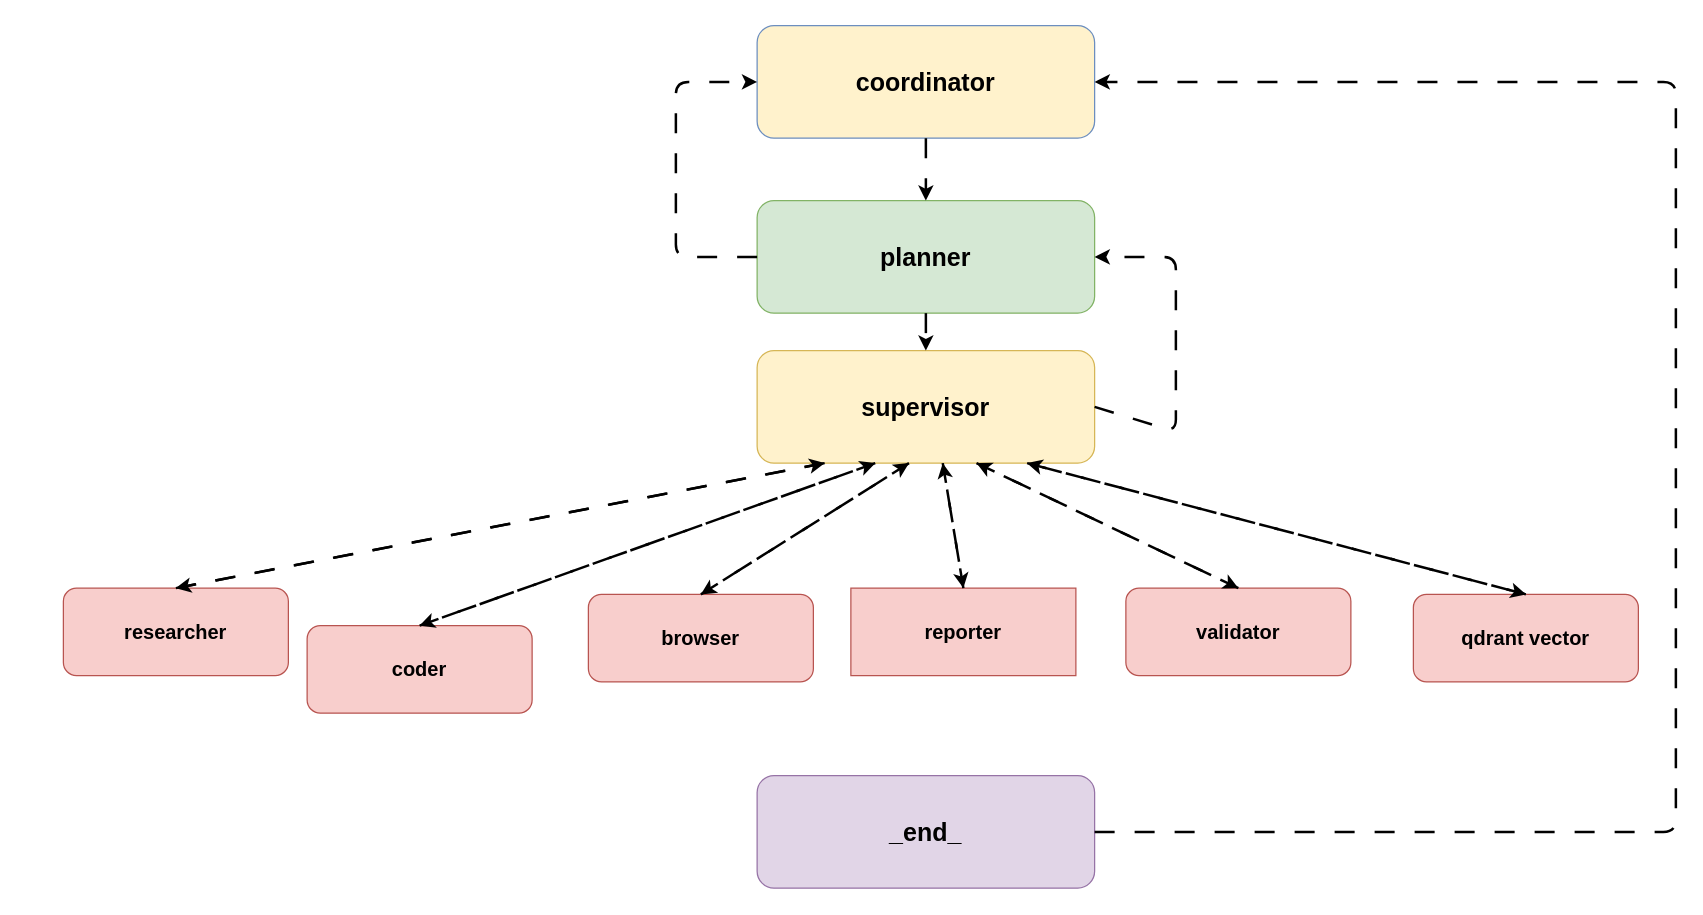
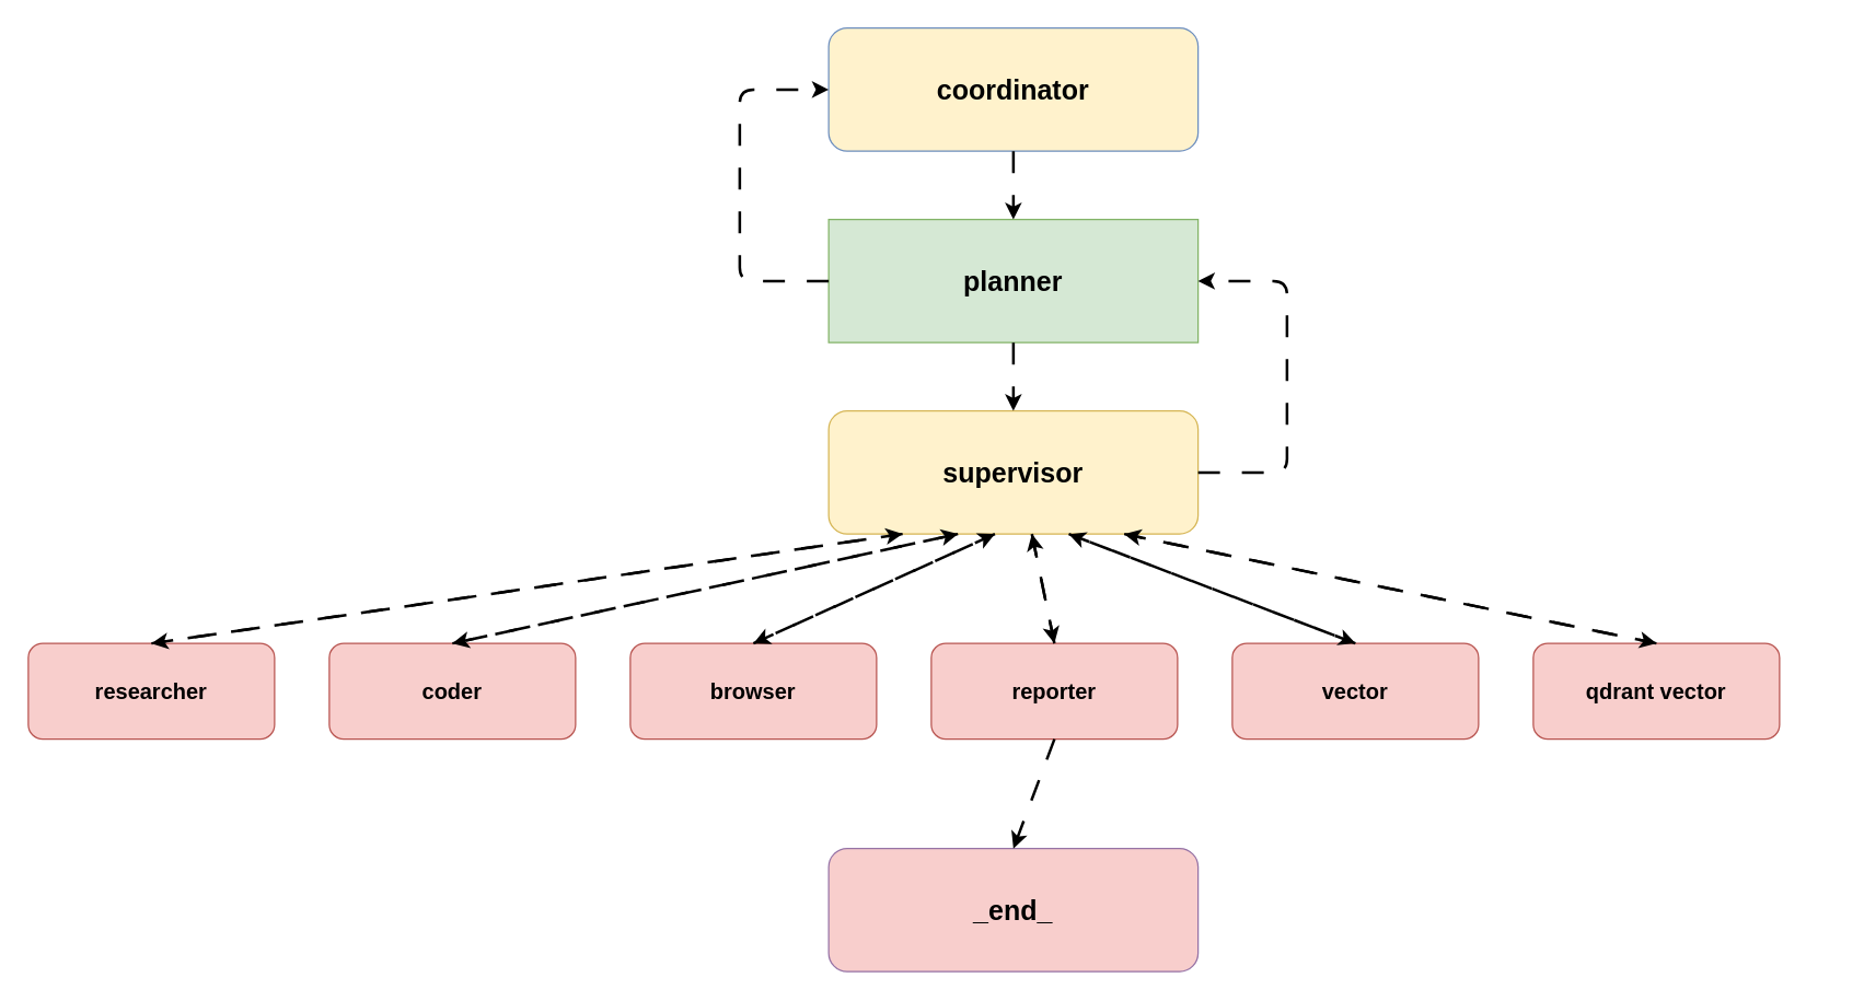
- <mxCell id="3" value="planner" style="rounded=1;whiteSpace=wrap;html=1;fillColor=#d5e8d4;strokeColor=#82b366;fontSize=20;fontStyle=1;" vertex="1" parent="1"><mxGeometry x="605" y="160" width="270" height="90" as="geometry" /></mxCell>
+ <mxCell id="3" value="planner" style="whiteSpace=wrap;html=1;fillColor=#d5e8d4;strokeColor=#82b366;fontSize=20;fontStyle=1;rounded=0;" vertex="1" parent="1"><mxGeometry x="605" y="160" width="270" height="90" as="geometry" /></mxCell>
- <mxCell id="5" value="supervisor" style="rounded=1;whiteSpace=wrap;html=1;fillColor=#fff2cc;strokeColor=#d6b656;fontSize=20;fontStyle=1;" vertex="1" parent="1"><mxGeometry x="605" y="280" width="270" height="90" as="geometry" /></mxCell>
+ <mxCell id="5" value="supervisor" style="rounded=1;whiteSpace=wrap;html=1;fillColor=#fff2cc;strokeColor=#d6b656;fontSize=20;fontStyle=1;" vertex="1" parent="1"><mxGeometry x="605" y="300" width="270" height="90" as="geometry" /></mxCell>
- <mxCell id="7" value="researcher" style="rounded=1;whiteSpace=wrap;html=1;fillColor=#f8cecc;strokeColor=#b85450;fontSize=16;fontStyle=1;" vertex="1" parent="1"><mxGeometry x="50" y="470" width="180" height="70" as="geometry" /></mxCell>
+ <mxCell id="7" value="researcher" style="rounded=1;whiteSpace=wrap;html=1;fillColor=#f8cecc;strokeColor=#b85450;fontSize=16;fontStyle=1;" vertex="1" parent="1"><mxGeometry x="20" y="470" width="180" height="70" as="geometry" /></mxCell>
- <mxCell id="10" value="reporter" style="whiteSpace=wrap;html=1;fillColor=#f8cecc;strokeColor=#b85450;fontSize=16;fontStyle=1;rounded=0;" vertex="1" parent="1"><mxGeometry x="680" y="470" width="180" height="70" as="geometry" /></mxCell>
+ <mxCell id="10" value="reporter" style="rounded=1;whiteSpace=wrap;html=1;fillColor=#f8cecc;strokeColor=#b85450;fontSize=16;fontStyle=1;" vertex="1" parent="1"><mxGeometry x="680" y="470" width="180" height="70" as="geometry" /></mxCell>
- <mxCell id="11" value="validator" style="rounded=1;whiteSpace=wrap;html=1;fillColor=#f8cecc;strokeColor=#b85450;fontSize=16;fontStyle=1;" vertex="1" parent="1"><mxGeometry x="900" y="470" width="180" height="70" as="geometry" /></mxCell>
+ <mxCell id="11" value="vector" style="rounded=1;whiteSpace=wrap;html=1;fillColor=#f8cecc;strokeColor=#b85450;fontSize=16;fontStyle=1;" vertex="1" parent="1"><mxGeometry x="900" y="470" width="180" height="70" as="geometry" /></mxCell>
- <mxCell id="9" value="browser" style="rounded=1;whiteSpace=wrap;html=1;fillColor=#f8cecc;strokeColor=#b85450;fontSize=16;fontStyle=1;" vertex="1" parent="1"><mxGeometry x="470" y="475" width="180" height="70" as="geometry" /></mxCell>
+ <mxCell id="9" value="browser" style="rounded=1;whiteSpace=wrap;html=1;fillColor=#f8cecc;strokeColor=#b85450;fontSize=16;fontStyle=1;" vertex="1" parent="1"><mxGeometry x="460" y="470" width="180" height="70" as="geometry" /></mxCell>
- <mxCell id="12" value="qdrant vector" style="rounded=1;whiteSpace=wrap;html=1;fillColor=#f8cecc;strokeColor=#b85450;fontSize=16;fontStyle=1;" vertex="1" parent="1"><mxGeometry x="1130" y="475" width="180" height="70" as="geometry" /></mxCell>
+ <mxCell id="12" value="qdrant vector" style="rounded=1;whiteSpace=wrap;html=1;fillColor=#f8cecc;strokeColor=#b85450;fontSize=16;fontStyle=1;" vertex="1" parent="1"><mxGeometry x="1120" y="470" width="180" height="70" as="geometry" /></mxCell>
- <mxCell id="8" value="coder" style="rounded=1;whiteSpace=wrap;html=1;fillColor=#f8cecc;strokeColor=#b85450;fontSize=16;fontStyle=1;" vertex="1" parent="1"><mxGeometry x="245" y="500" width="180" height="70" as="geometry" /></mxCell>
+ <mxCell id="8" value="coder" style="rounded=1;whiteSpace=wrap;html=1;fillColor=#f8cecc;strokeColor=#b85450;fontSize=16;fontStyle=1;" vertex="1" parent="1"><mxGeometry x="240" y="470" width="180" height="70" as="geometry" /></mxCell>
+ <mxCell id="26" value="" style="endArrow=classic;html=1;exitX=0.5;exitY=1;entryX=0.5;entryY=0;strokeWidth=2;dashed=1;dashPattern=8 8;" edge="1" parent="1" source="10" target="25"><mxGeometry width="50" height="50" relative="1" as="geometry"><mxPoint x="640" y="570" as="sourcePoint" /><mxPoint x="690" y="520" as="targetPoint" /></mxGeometry></mxCell>
- <mxCell id="25" value="_end_" style="rounded=1;whiteSpace=wrap;html=1;fillColor=#e1d5e7;strokeColor=#9673a6;fontSize=20;fontStyle=1;" vertex="1" parent="1"><mxGeometry x="605" y="620" width="270" height="90" as="geometry" /></mxCell>
+ <mxCell id="25" value="_end_" style="rounded=1;whiteSpace=wrap;html=1;fillColor=#f8cecc;strokeColor=#9673a6;fontSize=20;fontStyle=1;" vertex="1" parent="1"><mxGeometry x="605" y="620" width="270" height="90" as="geometry" /></mxCell>
- <mxCell id="27" value="" style="endArrow=classic;html=1;exitX=1;exitY=0.5;entryX=1;entryY=0.5;strokeWidth=2;dashed=1;dashPattern=8 8;" edge="1" parent="1" source="25" target="2"><mxGeometry width="50" height="50" relative="1" as="geometry"><mxPoint x="940" y="470" as="sourcePoint" /><mxPoint x="990" y="420" as="targetPoint" /><Array as="points"><mxPoint x="1340" y="665" /><mxPoint x="1340" y="65" /></Array></mxGeometry></mxCell>
